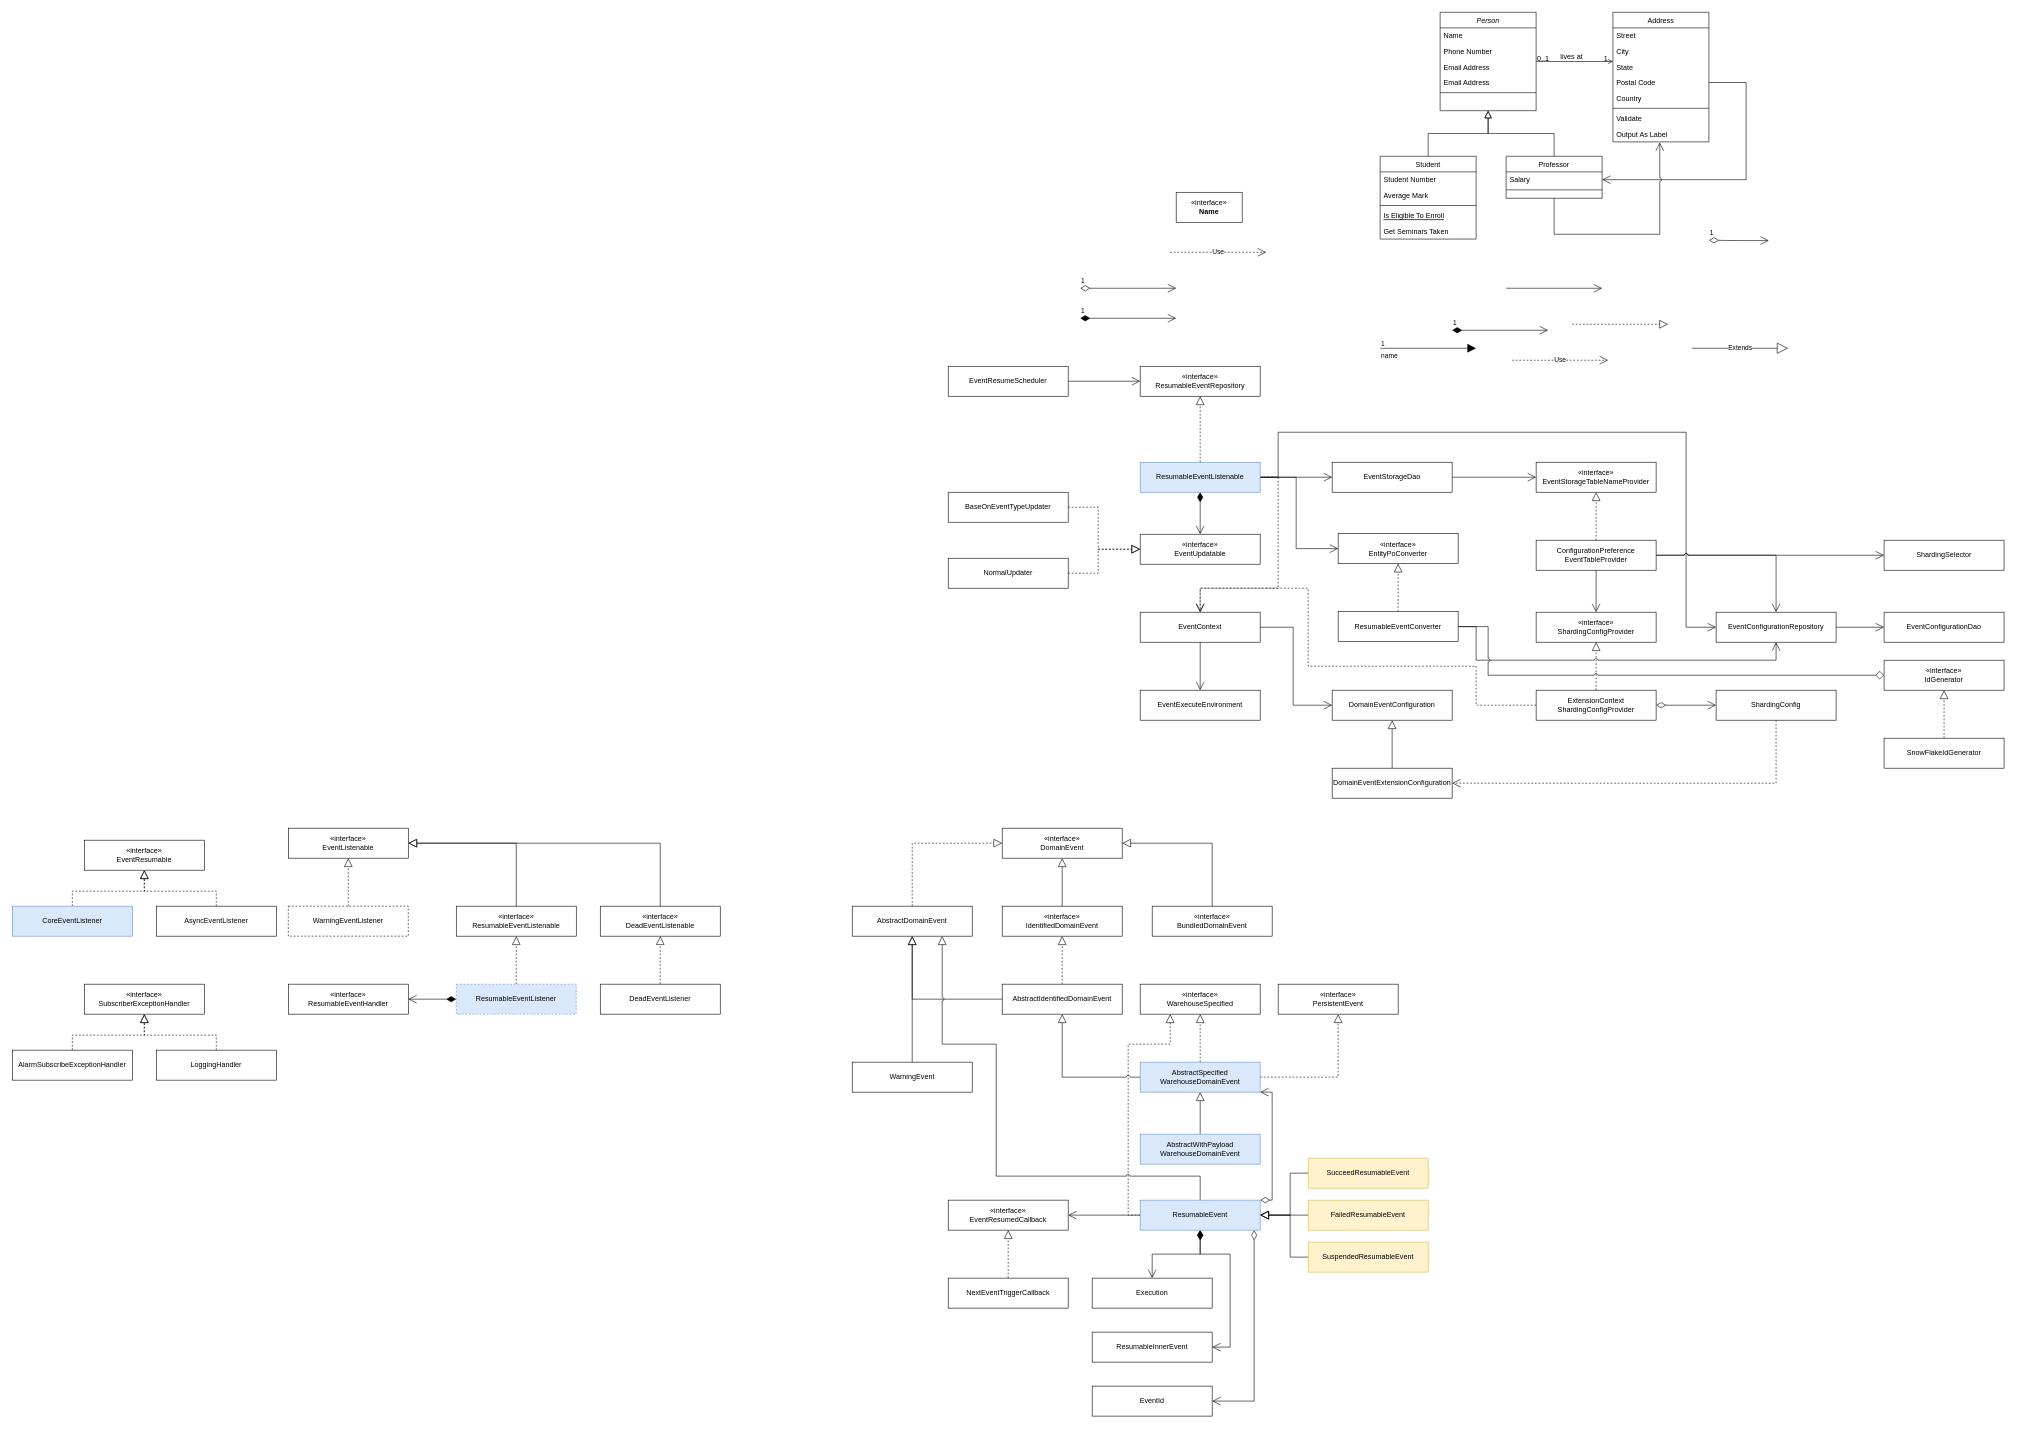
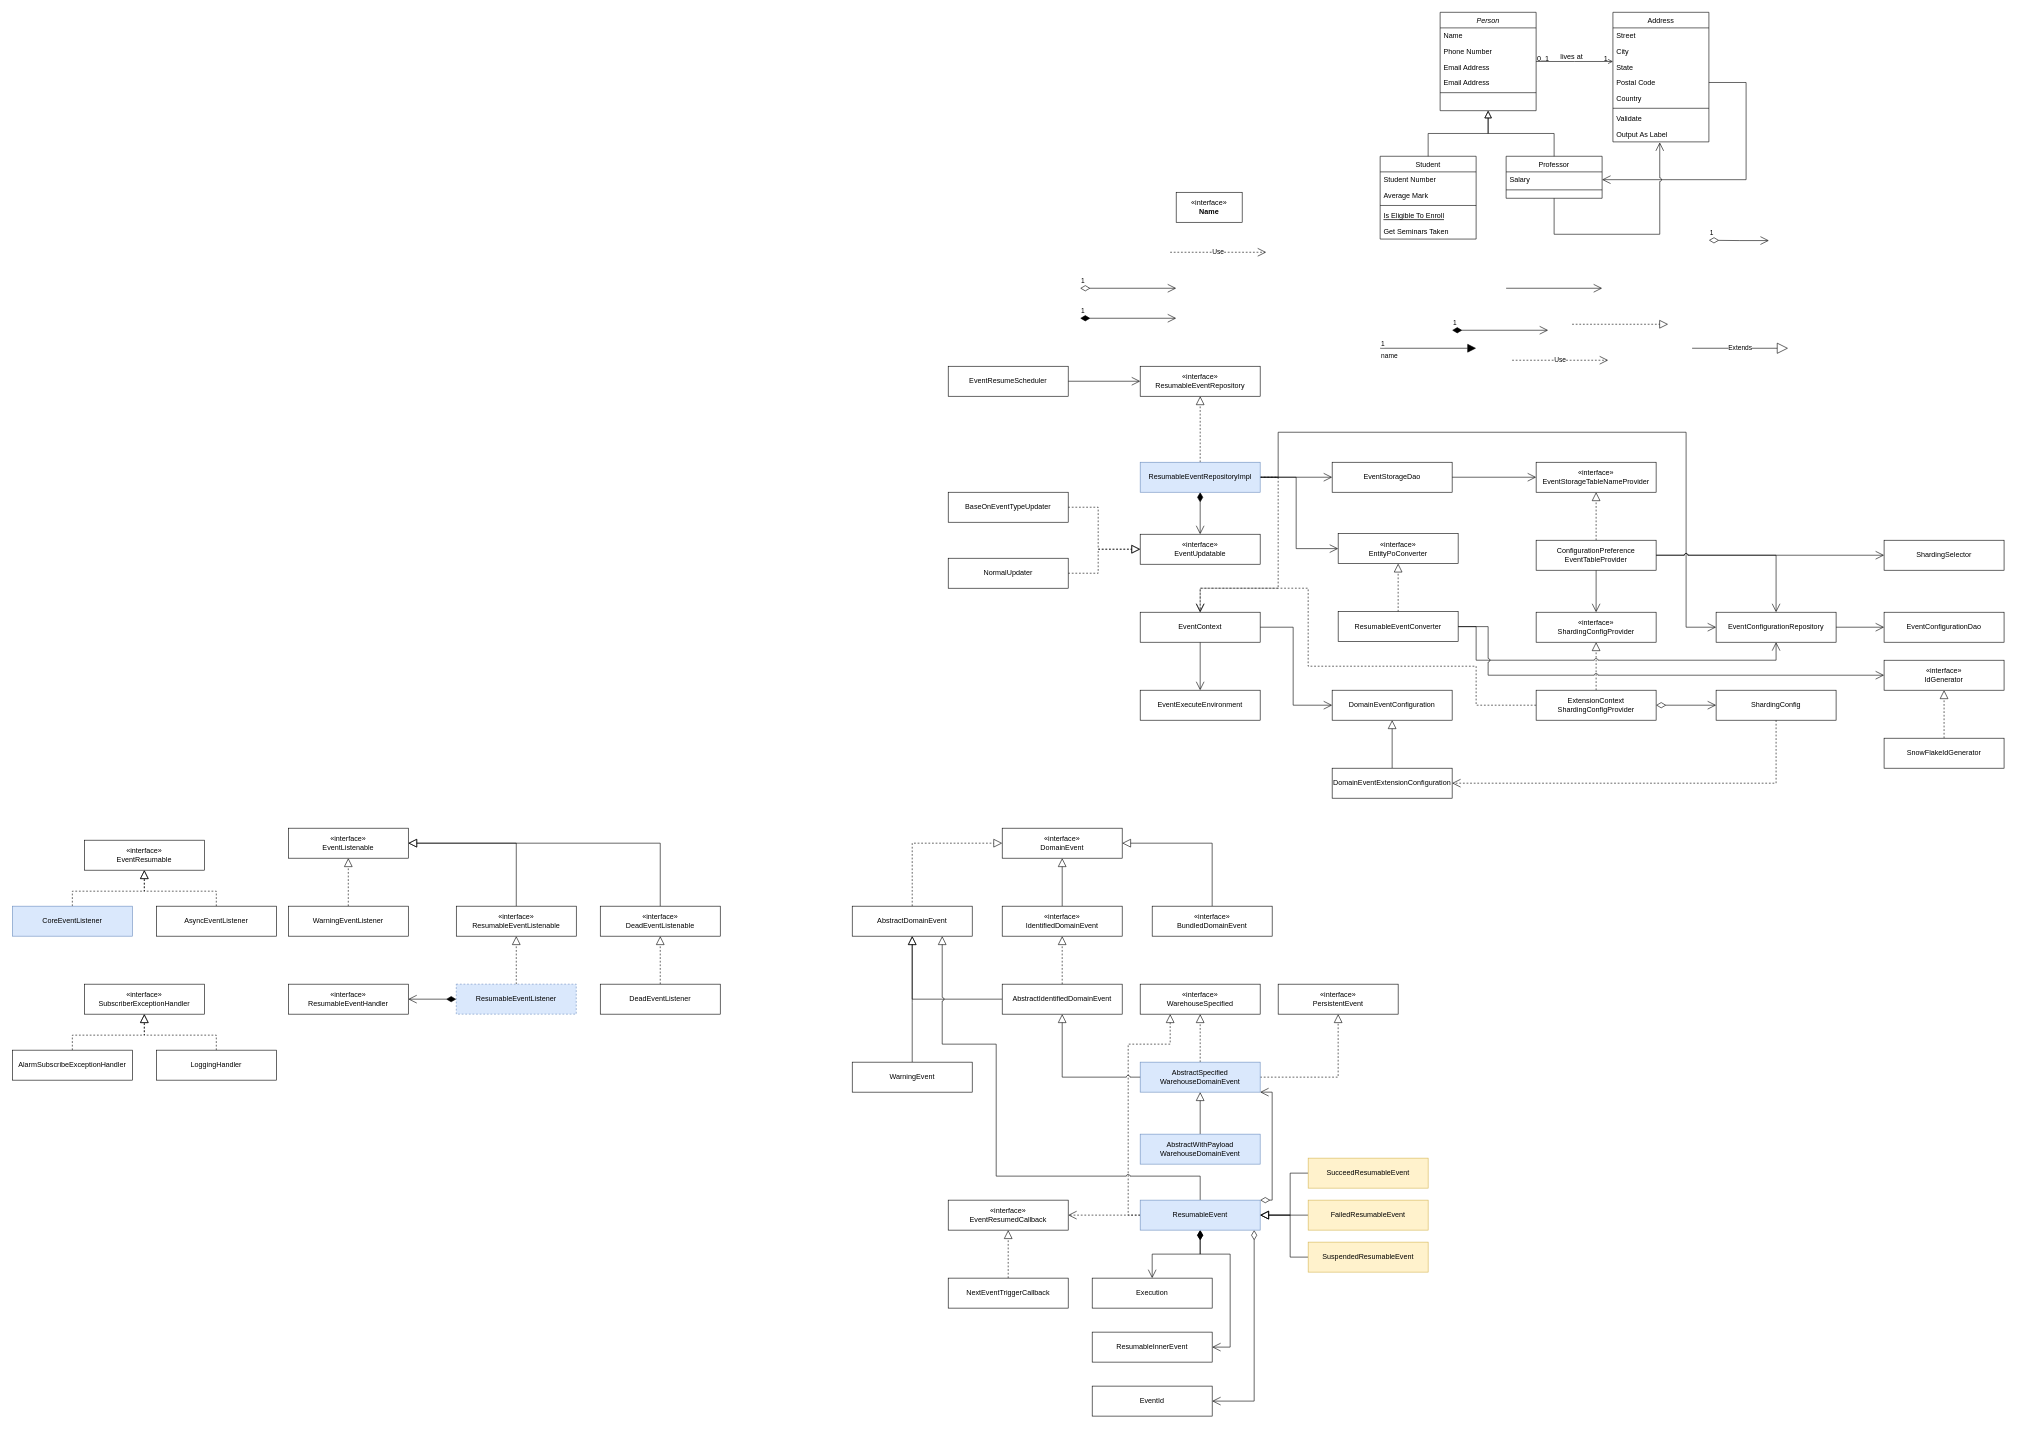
- <mxCell id="64" value="&lt;div&gt;ResumableEventListenable&lt;br&gt;&lt;/div&gt;" style="html=1;whiteSpace=wrap;fillColor=#dae8fc;strokeColor=#6c8ebf;" vertex="1" parent="1"><mxGeometry x="1900" y="770" width="200" height="50" as="geometry" /></mxCell>
+ <mxCell id="64" value="&lt;div&gt;ResumableEventRepositoryImpl&lt;br&gt;&lt;/div&gt;" style="html=1;whiteSpace=wrap;fillColor=#dae8fc;strokeColor=#6c8ebf;" vertex="1" parent="1"><mxGeometry x="1900" y="770" width="200" height="50" as="geometry" /></mxCell>
- <mxCell id="83" style="edgeStyle=orthogonalEdgeStyle;rounded=0;jumpStyle=arc;orthogonalLoop=1;jettySize=auto;html=1;entryX=0;entryY=0.5;entryDx=0;entryDy=0;shadow=0;strokeColor=default;strokeWidth=1;align=center;verticalAlign=middle;fontFamily=Helvetica;fontSize=11;fontColor=default;labelBackgroundColor=default;elbow=vertical;startArrow=none;startFill=0;startSize=14;endArrow=diamond;endFill=0;endSize=12;" edge="1" parent="1" source="84" target="143"><mxGeometry relative="1" as="geometry"><Array as="points"><mxPoint x="2480" y="1044" /><mxPoint x="2480" y="1125" /></Array></mxGeometry></mxCell>
+ <mxCell id="83" style="edgeStyle=orthogonalEdgeStyle;rounded=0;jumpStyle=arc;orthogonalLoop=1;jettySize=auto;html=1;entryX=0;entryY=0.5;entryDx=0;entryDy=0;shadow=0;strokeColor=default;strokeWidth=1;align=center;verticalAlign=middle;fontFamily=Helvetica;fontSize=11;fontColor=default;labelBackgroundColor=default;elbow=vertical;startArrow=none;startFill=0;startSize=14;endArrow=open;endFill=0;endSize=12;" edge="1" parent="1" source="84" target="143"><mxGeometry relative="1" as="geometry"><Array as="points"><mxPoint x="2480" y="1044" /><mxPoint x="2480" y="1125" /></Array></mxGeometry></mxCell>
- <mxCell id="115" value="WarningEventListener" style="html=1;whiteSpace=wrap;dashed=1;" vertex="1" parent="1"><mxGeometry x="480" y="1510" width="200" height="50" as="geometry" /></mxCell>
+ <mxCell id="115" value="WarningEventListener" style="html=1;whiteSpace=wrap;" vertex="1" parent="1"><mxGeometry x="480" y="1510" width="200" height="50" as="geometry" /></mxCell>
- <mxCell id="96" style="edgeStyle=orthogonalEdgeStyle;rounded=0;orthogonalLoop=1;jettySize=auto;html=1;entryX=1;entryY=0.5;entryDx=0;entryDy=0;endSize=12;endArrow=open;endFill=0;" edge="1" parent="1" source="102" target="110"><mxGeometry relative="1" as="geometry" /></mxCell>
+ <mxCell id="96" style="edgeStyle=orthogonalEdgeStyle;rounded=0;orthogonalLoop=1;jettySize=auto;html=1;entryX=1;entryY=0.5;entryDx=0;entryDy=0;endSize=12;endArrow=open;endFill=0;dashed=1;" edge="1" parent="1" source="102" target="110"><mxGeometry relative="1" as="geometry" /></mxCell>
